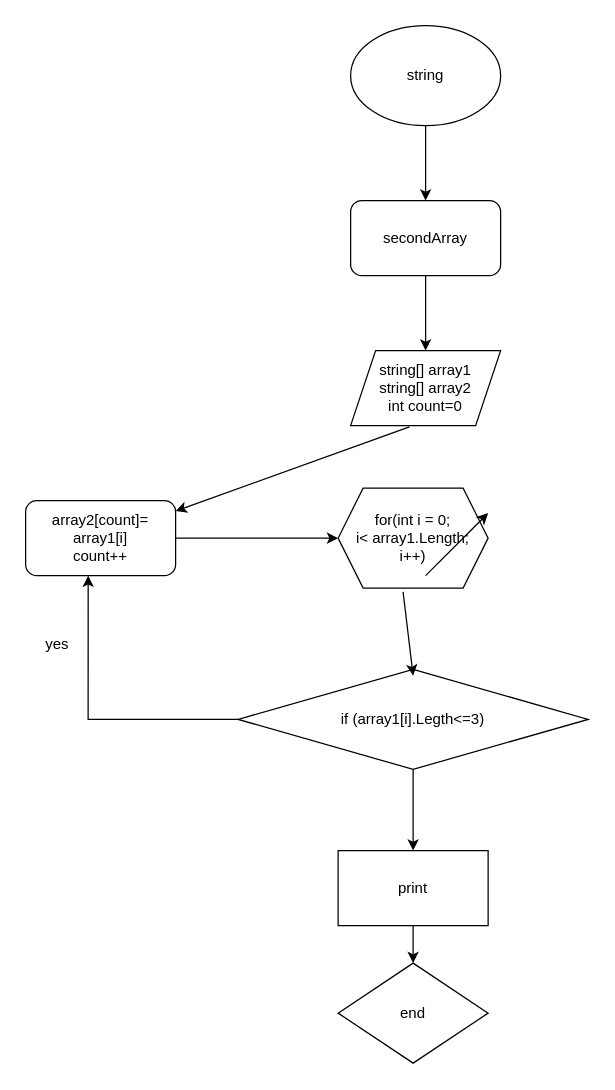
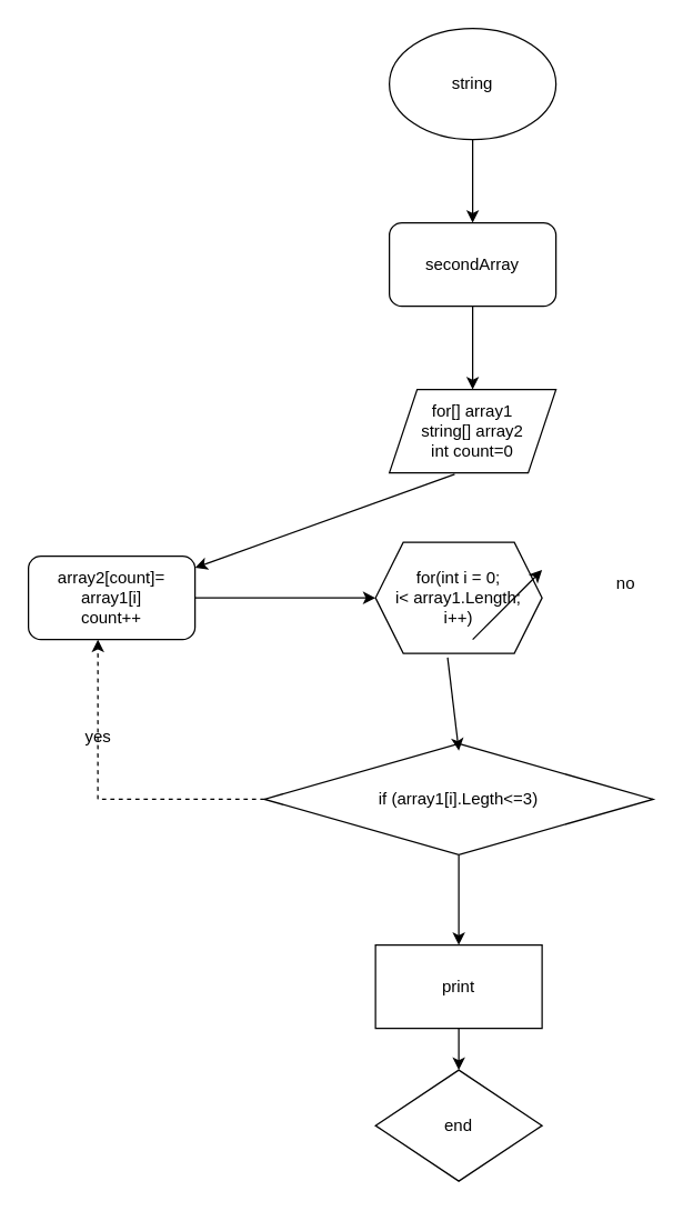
- <mxCell id="6" value="string[] array1&lt;br&gt;string[] array2&lt;br&gt;int count=0" style="shape=parallelogram;perimeter=parallelogramPerimeter;whiteSpace=wrap;html=1;fixedSize=1;" vertex="1" parent="1"><mxGeometry x="280" y="280" width="120" height="60" as="geometry" /></mxCell>
+ <mxCell id="6" value="for[] array1&lt;br&gt;string[] array2&lt;br&gt;int count=0" style="shape=parallelogram;perimeter=parallelogramPerimeter;whiteSpace=wrap;html=1;fixedSize=1;" vertex="1" parent="1"><mxGeometry x="280" y="280" width="120" height="60" as="geometry" /></mxCell>
+ <mxCell id="15" value="no" style="text;html=1;align=center;verticalAlign=middle;resizable=0;points=[];autosize=1;strokeColor=none;fillColor=none;" vertex="1" parent="1"><mxGeometry x="430" y="405" width="40" height="30" as="geometry" /></mxCell>
- <mxCell id="16" value="yes" style="text;html=1;align=center;verticalAlign=middle;resizable=0;points=[];autosize=1;strokeColor=none;fillColor=none;" vertex="1" parent="1"><mxGeometry x="25" y="500" width="40" height="30" as="geometry" /></mxCell>
+ <mxCell id="16" value="yes" style="text;html=1;align=center;verticalAlign=middle;resizable=0;points=[];autosize=1;strokeColor=none;fillColor=none;" vertex="1" parent="1"><mxGeometry x="50" y="515" width="40" height="30" as="geometry" /></mxCell>
- <mxCell id="14" value="" style="endArrow=classic;html=1;rounded=0;exitX=0;exitY=0.5;exitDx=0;exitDy=0;entryX=0.417;entryY=1;entryDx=0;entryDy=0;entryPerimeter=0;" edge="1" parent="1" source="11" target="9"><mxGeometry width="50" height="50" relative="1" as="geometry"><mxPoint x="340" y="360" as="sourcePoint" /><mxPoint x="50" y="575" as="targetPoint" /><Array as="points"><mxPoint x="70" y="575" /></Array></mxGeometry></mxCell>
+ <mxCell id="14" value="" style="endArrow=classic;html=1;rounded=0;exitX=0;exitY=0.5;exitDx=0;exitDy=0;entryX=0.417;entryY=1;entryDx=0;entryDy=0;entryPerimeter=0;dashed=1;" edge="1" parent="1" source="11" target="9"><mxGeometry width="50" height="50" relative="1" as="geometry"><mxPoint x="340" y="360" as="sourcePoint" /><mxPoint x="50" y="575" as="targetPoint" /><Array as="points"><mxPoint x="70" y="575" /></Array></mxGeometry></mxCell>
